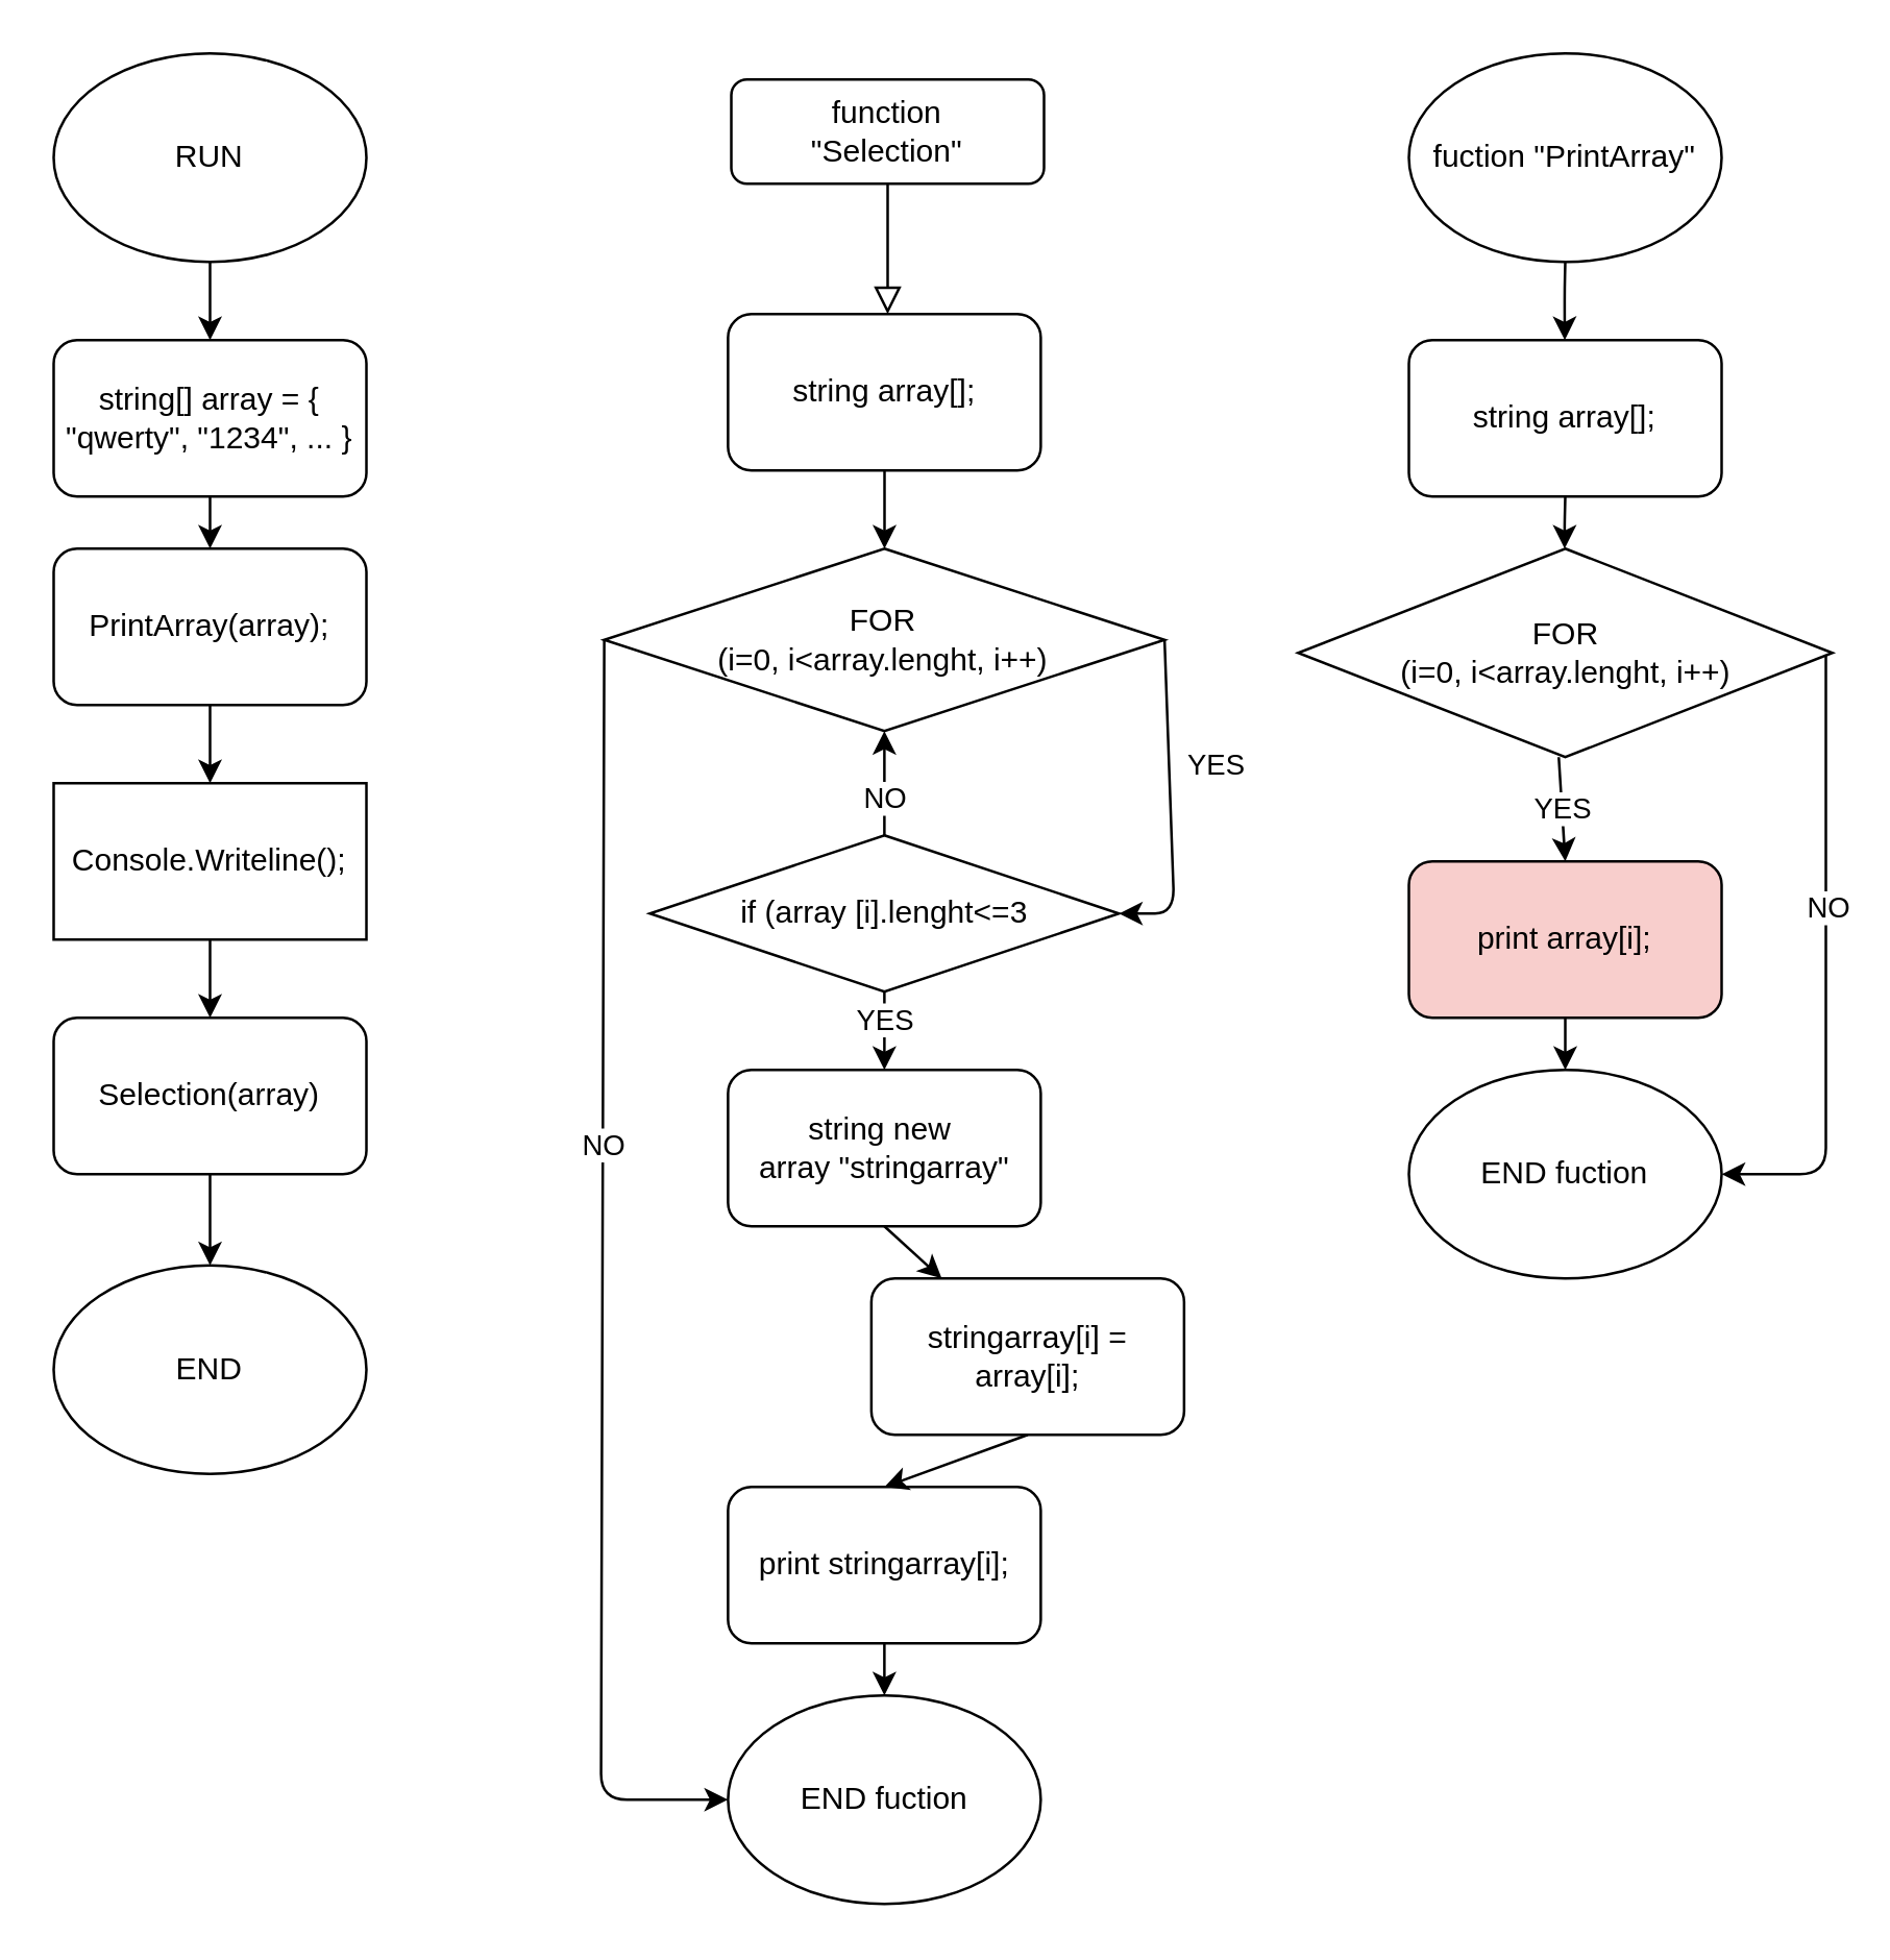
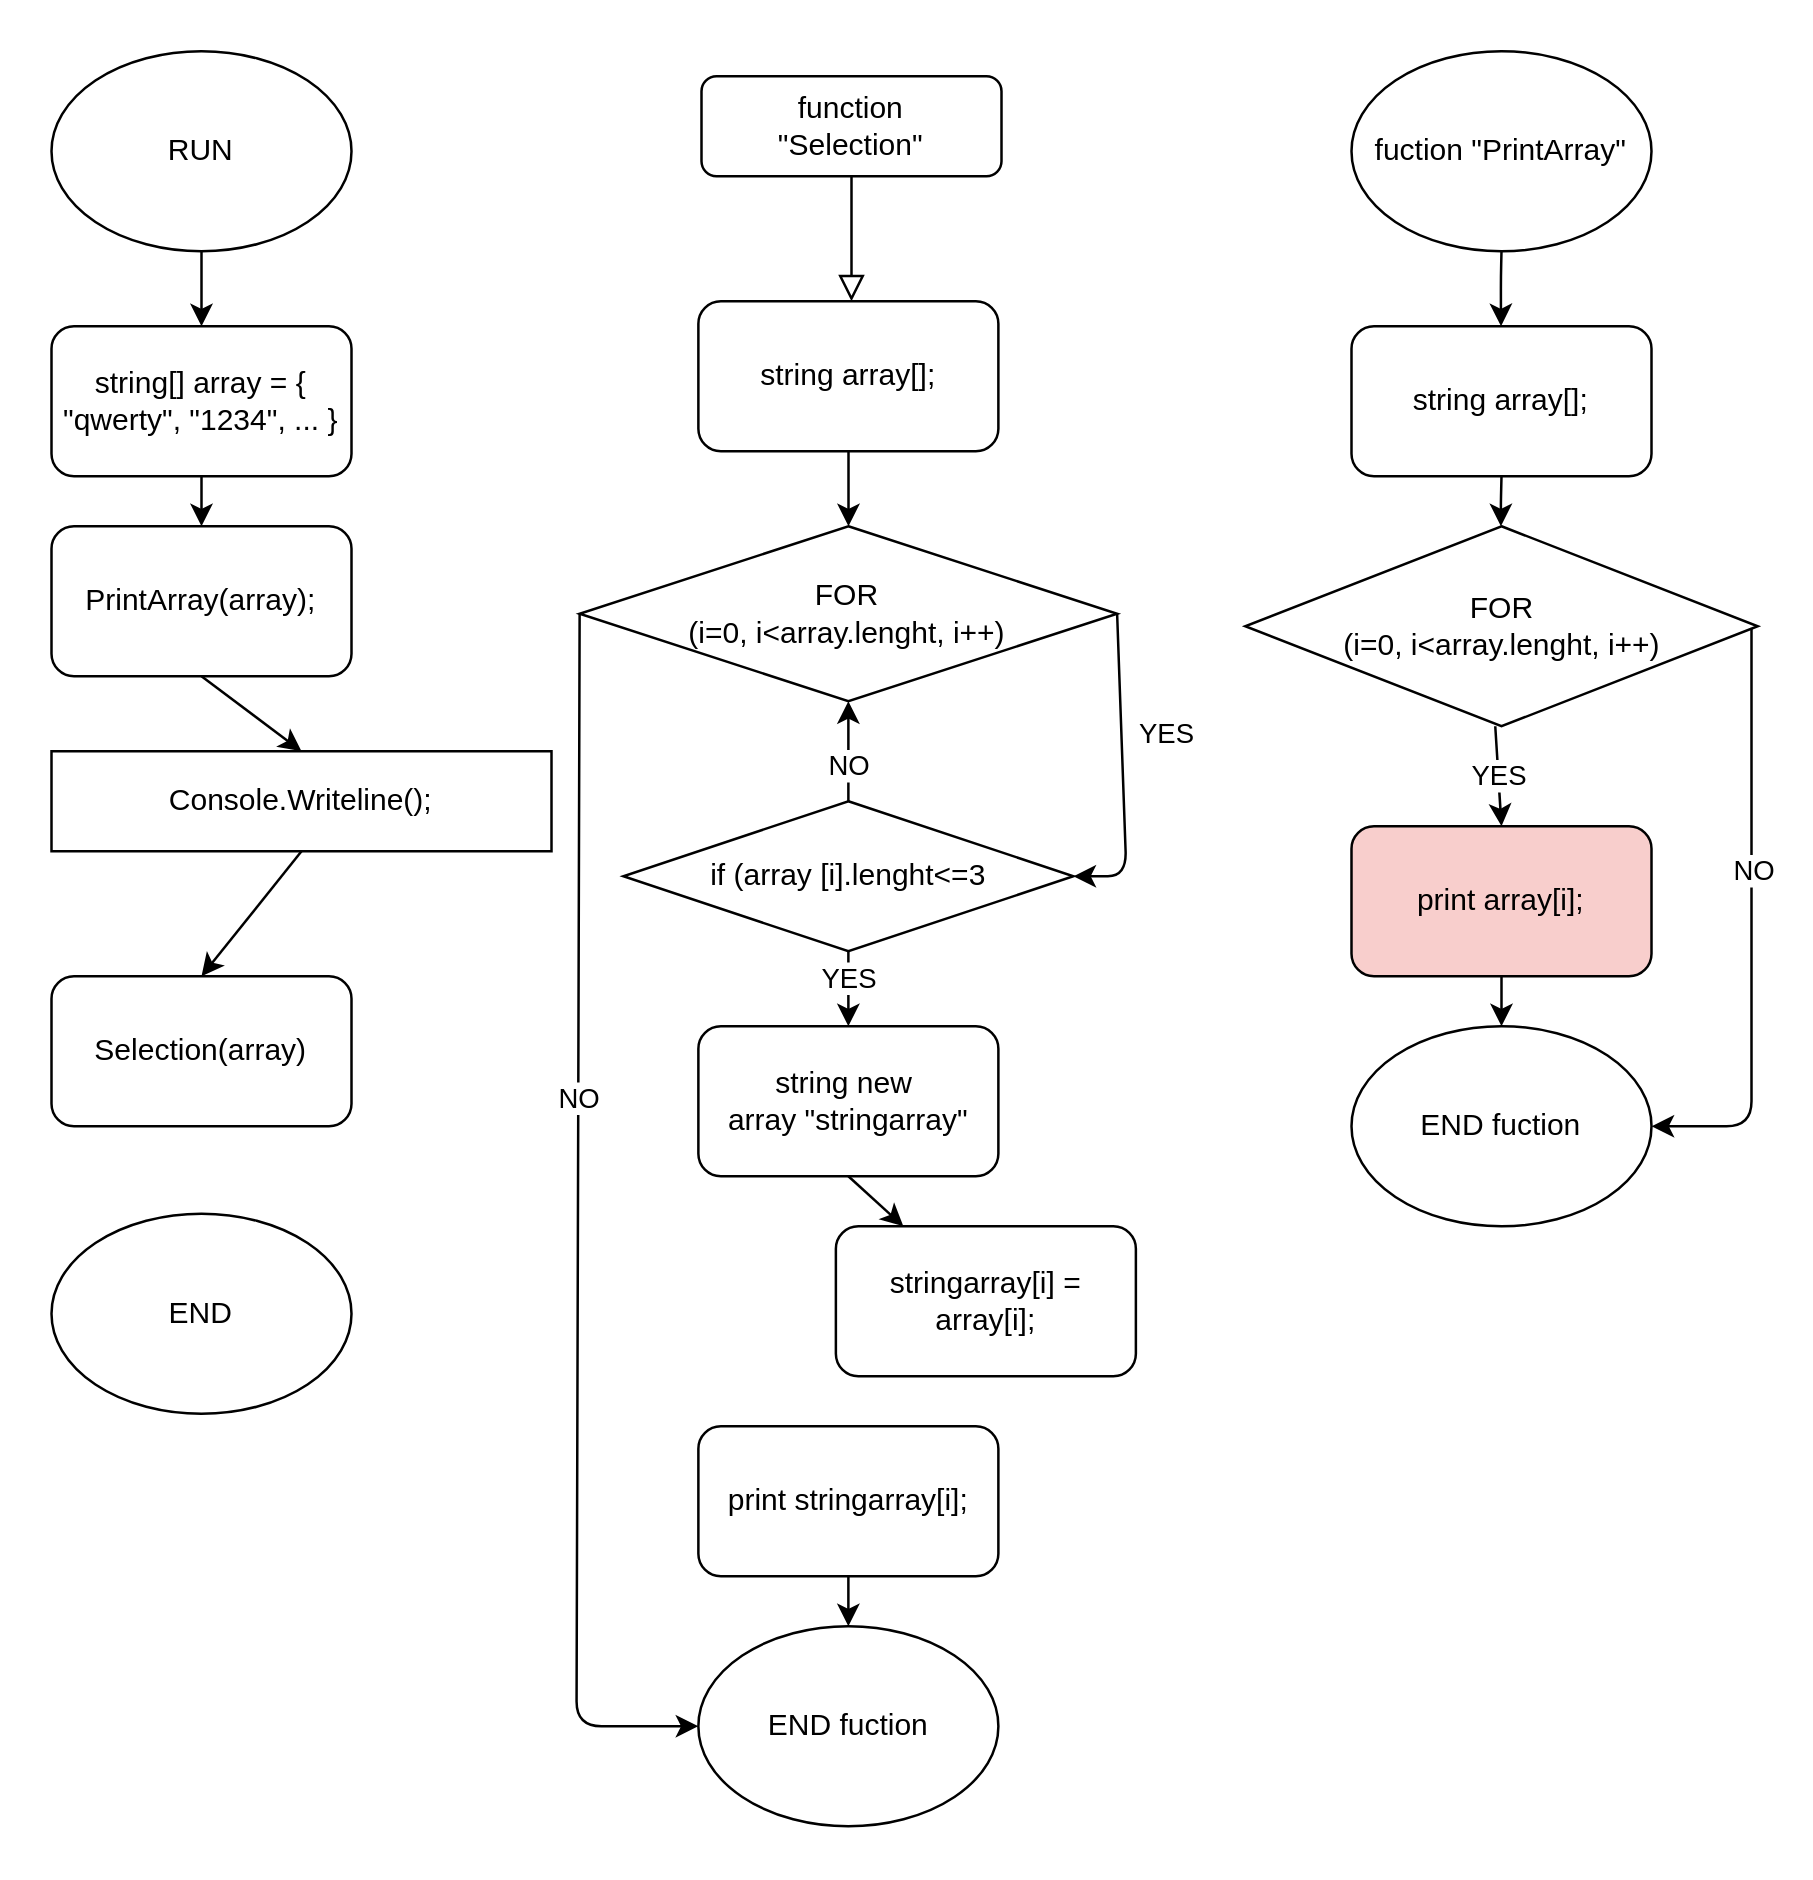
- <mxCell id="38" value="Console.Writeline();" style="whiteSpace=wrap;html=1;" vertex="1" parent="1"><mxGeometry x="20" y="300" width="120" height="60" as="geometry" /></mxCell>
+ <mxCell id="38" value="Console.Writeline();" style="whiteSpace=wrap;html=1;" vertex="1" parent="1"><mxGeometry x="20" y="300" width="200" height="40" as="geometry" /></mxCell>
- <mxCell id="44" value="" style="endArrow=classic;html=1;rounded=0;exitX=0.5;exitY=1;exitDx=0;exitDy=0;" edge="1" parent="1" source="39" target="45"><mxGeometry width="50" height="50" relative="1" as="geometry"><mxPoint x="90" y="370" as="sourcePoint" /><mxPoint x="80" y="485" as="targetPoint" /></mxGeometry></mxCell>
- <mxCell id="16" value="" style="endArrow=classic;html=1;exitX=0.5;exitY=1;exitDx=0;exitDy=0;entryX=0.5;entryY=0;entryDx=0;entryDy=0;" edge="1" parent="1" source="10" target="4"><mxGeometry width="50" height="50" relative="1" as="geometry"><mxPoint x="348.75" y="559" as="sourcePoint" /><mxPoint x="328.75" y="710" as="targetPoint" /></mxGeometry></mxCell>
